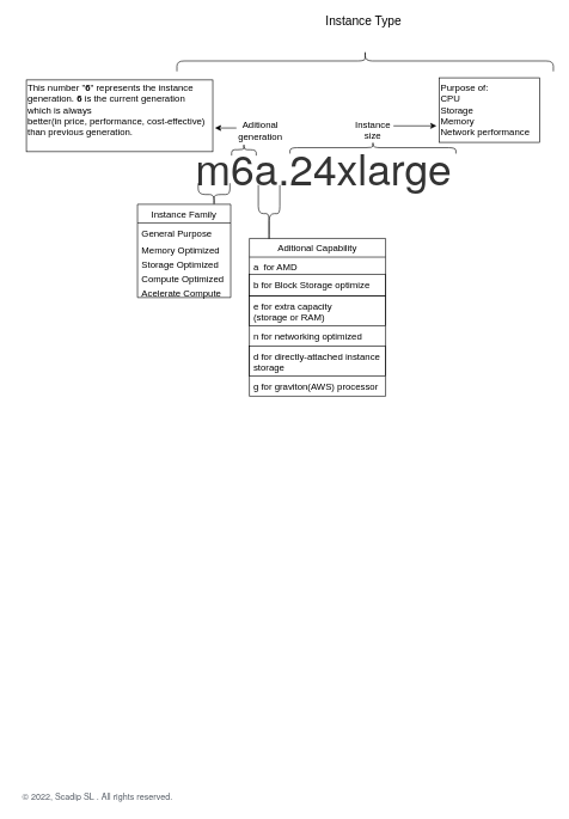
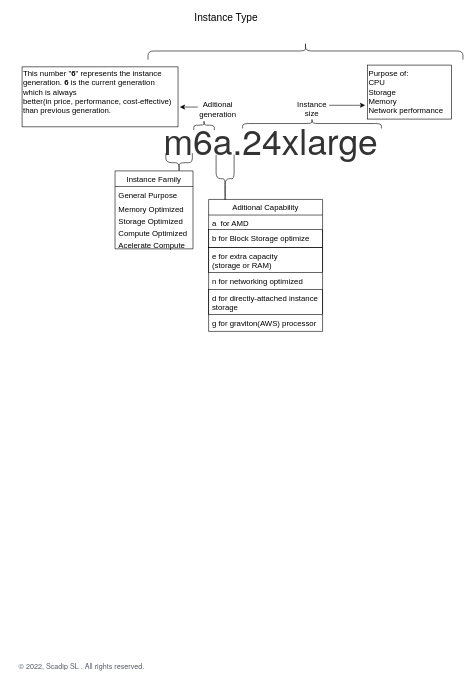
- <mxCell id="25" value="&lt;font style=&quot;font-size: 17px;&quot;&gt;Instance Type&lt;br&gt;&lt;/font&gt;" style="text;html=1;align=center;verticalAlign=middle;resizable=0;points=[];autosize=1;strokeColor=none;fillColor=none;fontSize=13;" parent="1" vertex="1"><mxGeometry x="446" y="20" width="120" height="20" as="geometry" /></mxCell>
+ <mxCell id="25" value="&lt;font style=&quot;font-size: 17px;&quot;&gt;Instance Type&lt;br&gt;&lt;/font&gt;" style="text;html=1;align=center;verticalAlign=middle;resizable=0;points=[];autosize=1;strokeColor=none;fillColor=none;fontSize=13;" parent="1" vertex="1"><mxGeometry x="316" y="20" width="120" height="20" as="geometry" /></mxCell>
